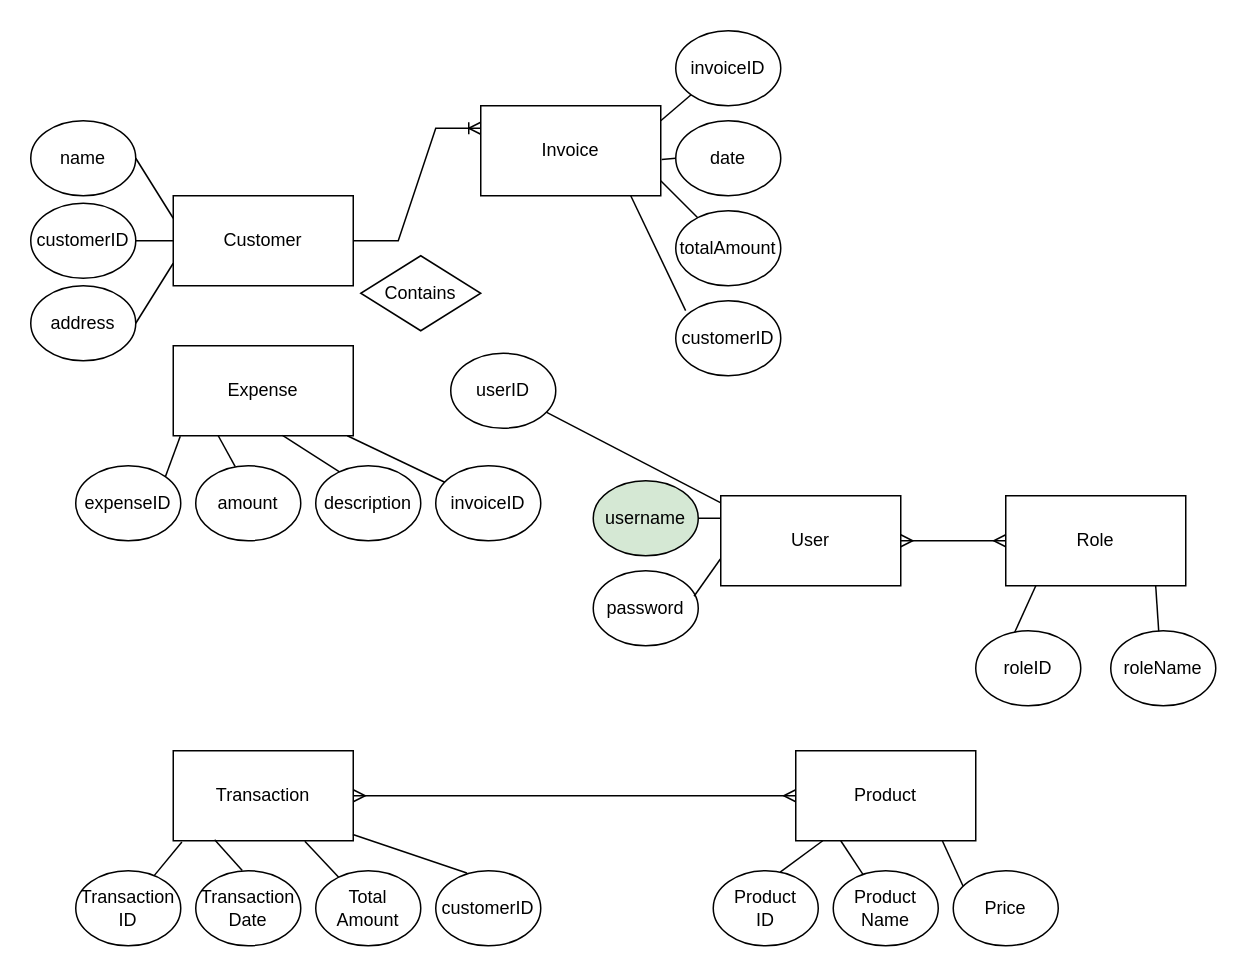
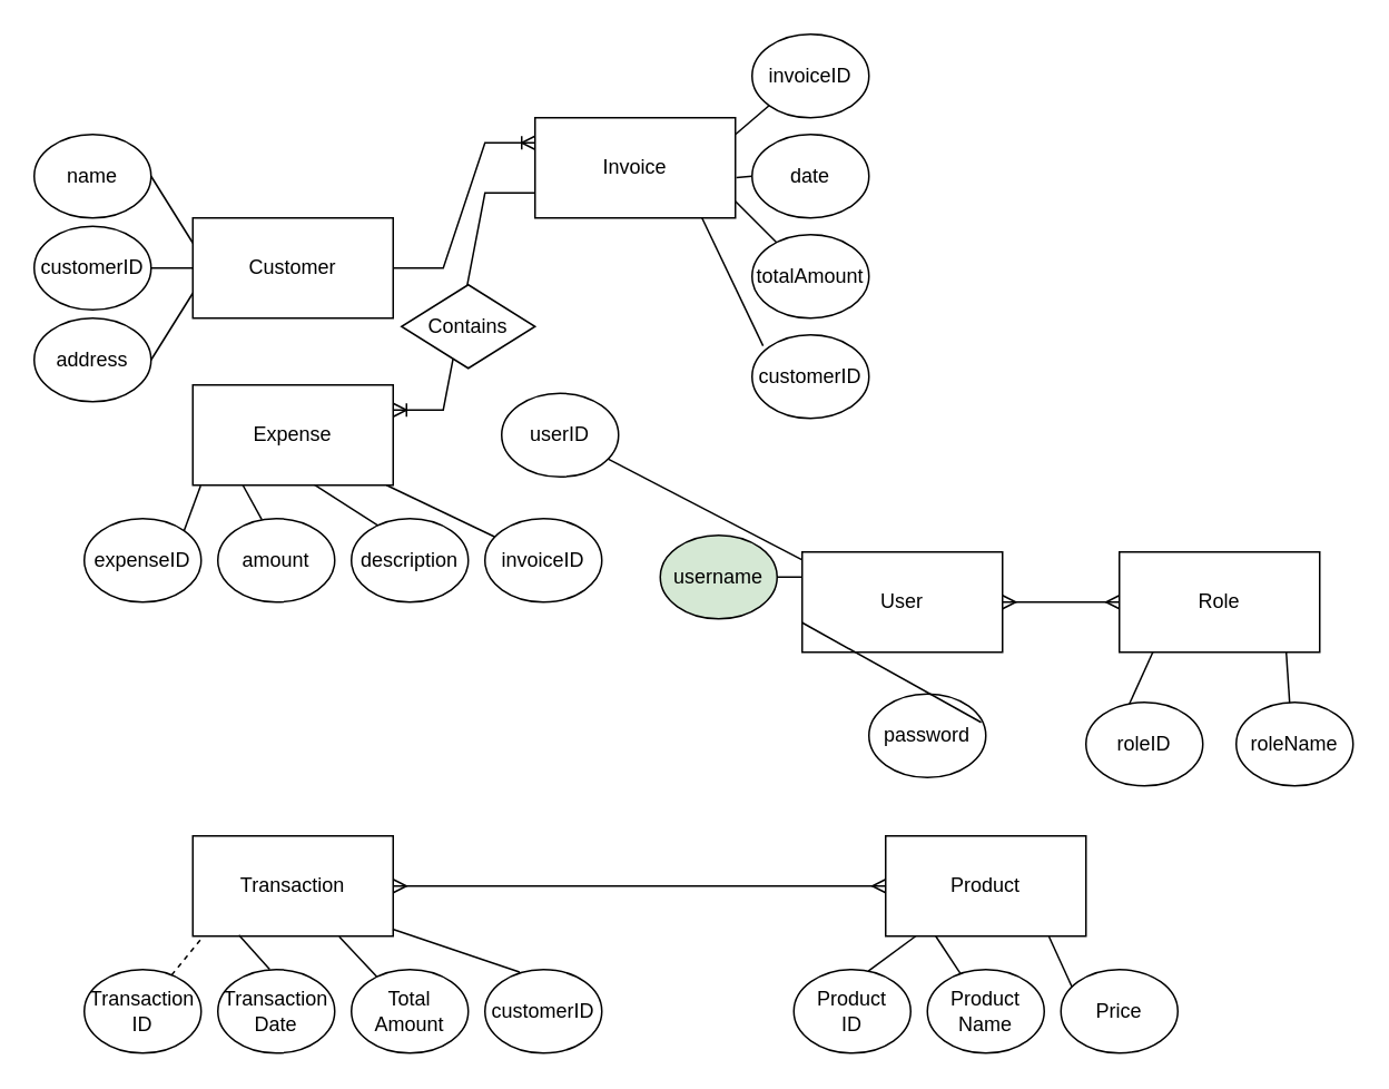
+ <mxCell id="30" value="" style="edgeStyle=entityRelationEdgeStyle;fontSize=12;html=1;endArrow=ERoneToMany;rounded=0;exitX=0;exitY=0.75;exitDx=0;exitDy=0;entryX=1;entryY=0.25;entryDx=0;entryDy=0;" edge="1" parent="1" source="2" target="14"><mxGeometry width="100" height="100" relative="1" as="geometry"><mxPoint x="278.333" y="200" as="sourcePoint" /><mxPoint x="420" y="340" as="targetPoint" /></mxGeometry></mxCell>
- <mxCell id="13" value="password" style="ellipse;whiteSpace=wrap;html=1;" vertex="1" parent="1"><mxGeometry x="395" y="380" width="70" height="50" as="geometry" /></mxCell>
+ <mxCell id="13" value="password" style="ellipse;whiteSpace=wrap;html=1;" vertex="1" parent="1"><mxGeometry x="520" y="415" width="70" height="50" as="geometry" /></mxCell>
- <mxCell id="53" value="" style="endArrow=none;html=1;rounded=0;entryX=0.048;entryY=1.013;entryDx=0;entryDy=0;entryPerimeter=0;" edge="1" parent="1" source="25" target="16"><mxGeometry width="50" height="50" relative="1" as="geometry"><mxPoint x="170" y="560" as="sourcePoint" /><mxPoint x="220" y="510" as="targetPoint" /></mxGeometry></mxCell>
+ <mxCell id="53" value="" style="endArrow=none;html=1;rounded=0;entryX=0.048;entryY=1.013;entryDx=0;entryDy=0;entryPerimeter=0;dashed=1;" edge="1" parent="1" source="25" target="16"><mxGeometry width="50" height="50" relative="1" as="geometry"><mxPoint x="170" y="560" as="sourcePoint" /><mxPoint x="220" y="510" as="targetPoint" /></mxGeometry></mxCell>
